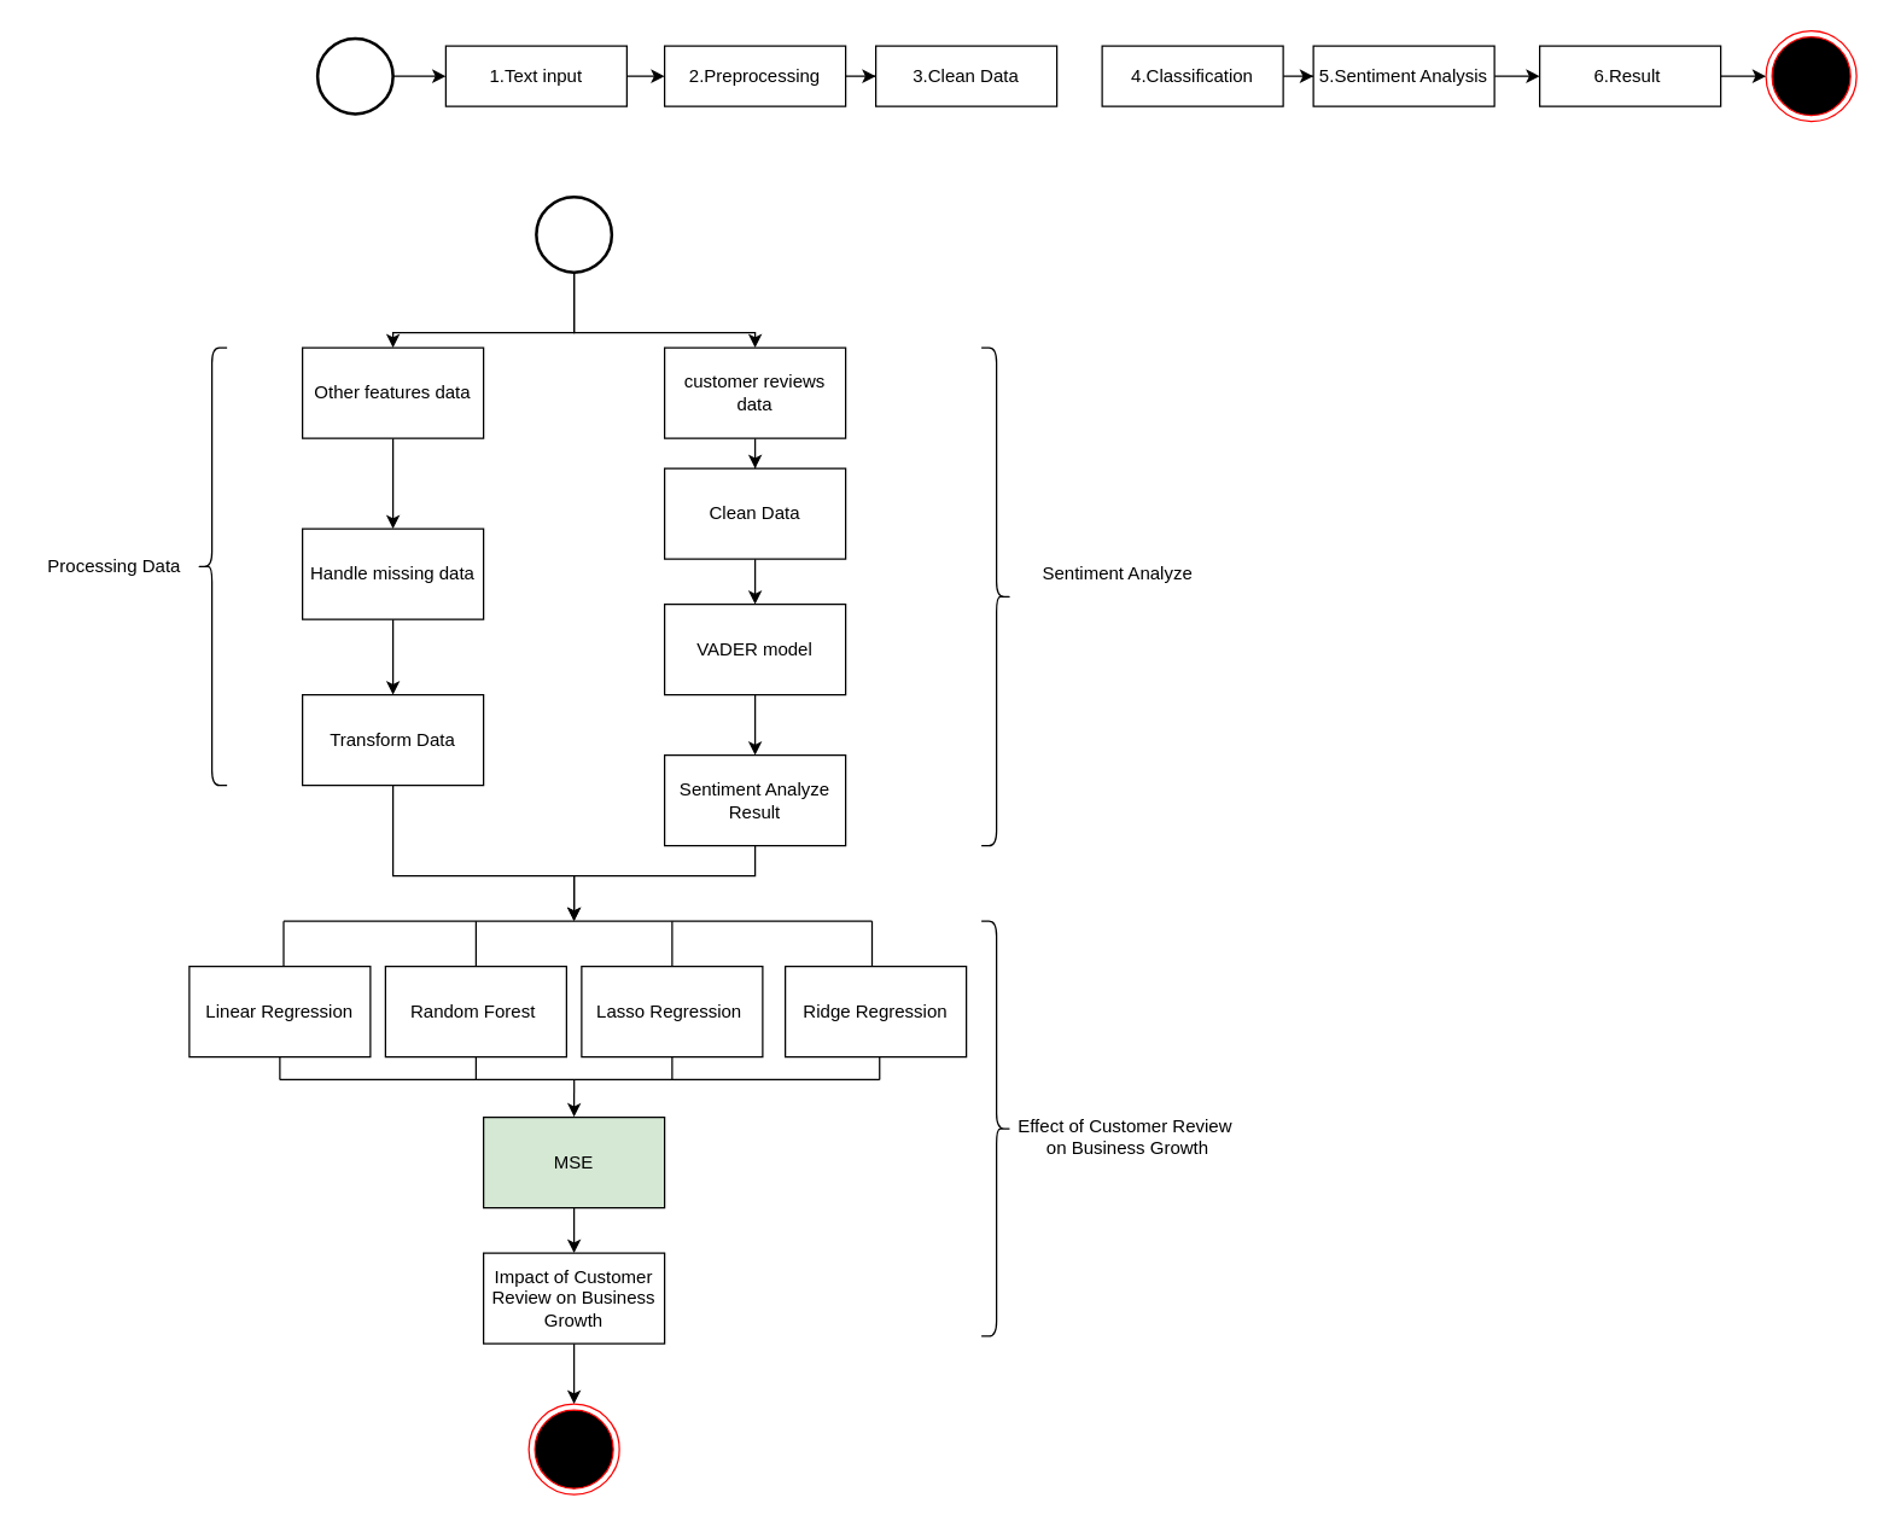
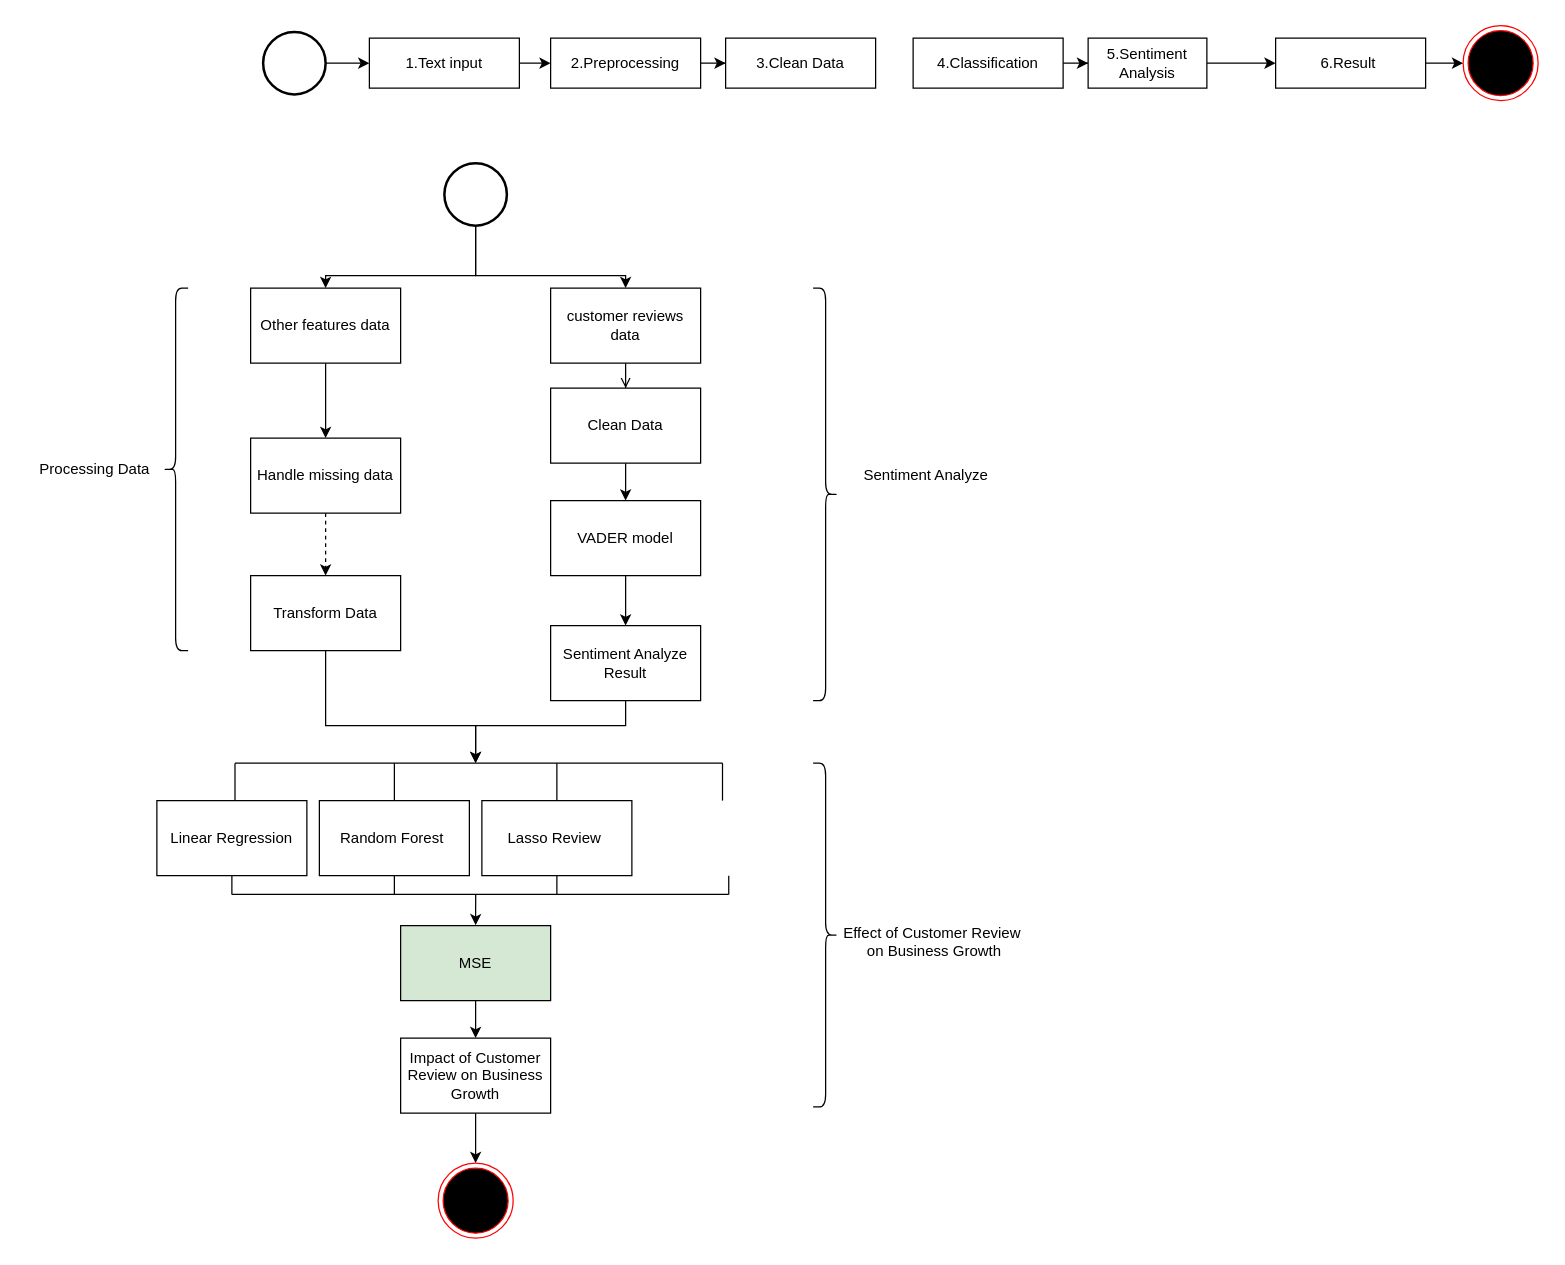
- <mxCell id="54" value="5.Sentiment Analysis" style="rounded=0;whiteSpace=wrap;html=1;" vertex="1" parent="1"><mxGeometry x="870" y="30" width="120" height="40" as="geometry" /></mxCell>
+ <mxCell id="54" value="5.Sentiment Analysis" style="rounded=0;whiteSpace=wrap;html=1;" vertex="1" parent="1"><mxGeometry x="870" y="30" width="95" height="40" as="geometry" /></mxCell>
- <mxCell id="7" value="" style="edgeStyle=orthogonalEdgeStyle;rounded=0;orthogonalLoop=1;jettySize=auto;html=1;" edge="1" parent="1" source="8" target="10"><mxGeometry relative="1" as="geometry" /></mxCell>
+ <mxCell id="7" value="" style="edgeStyle=orthogonalEdgeStyle;rounded=0;orthogonalLoop=1;jettySize=auto;html=1;endArrow=open;" edge="1" parent="1" source="8" target="10"><mxGeometry relative="1" as="geometry" /></mxCell>
- <mxCell id="15" value="" style="edgeStyle=orthogonalEdgeStyle;rounded=0;orthogonalLoop=1;jettySize=auto;html=1;" edge="1" parent="1" source="16" target="26"><mxGeometry relative="1" as="geometry" /></mxCell>
+ <mxCell id="15" value="" style="edgeStyle=orthogonalEdgeStyle;rounded=0;orthogonalLoop=1;jettySize=auto;html=1;dashed=1;" edge="1" parent="1" source="16" target="26"><mxGeometry relative="1" as="geometry" /></mxCell>
- <mxCell id="28" value="Lasso Regression&amp;nbsp;" style="rounded=0;whiteSpace=wrap;html=1;" vertex="1" parent="1"><mxGeometry x="385" y="640" width="120" height="60" as="geometry" /></mxCell>
+ <mxCell id="28" value="Lasso Review&amp;nbsp;" style="rounded=0;whiteSpace=wrap;html=1;" vertex="1" parent="1"><mxGeometry x="385" y="640" width="120" height="60" as="geometry" /></mxCell>
- <mxCell id="42" value="Ridge Regression" style="rounded=0;whiteSpace=wrap;html=1;" vertex="1" parent="1"><mxGeometry x="520" y="640" width="120" height="60" as="geometry" /></mxCell>
